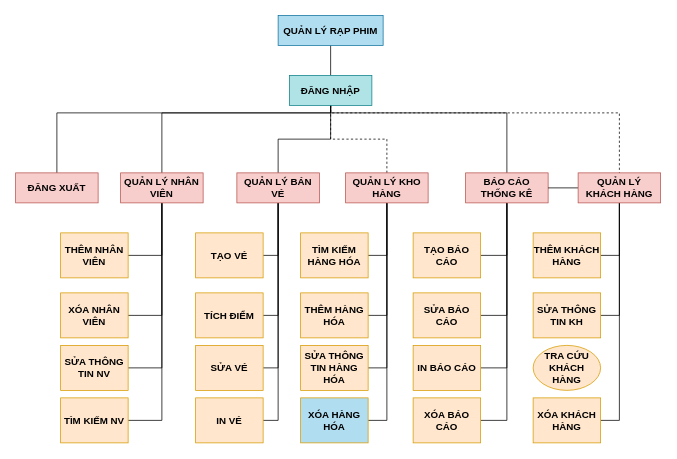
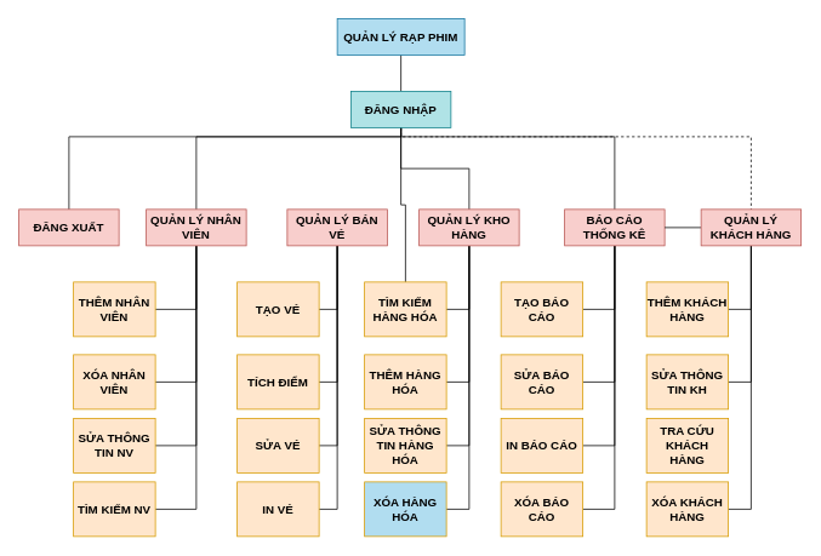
- <mxCell id="6" style="edgeStyle=orthogonalEdgeStyle;rounded=0;orthogonalLoop=1;jettySize=auto;html=1;endArrow=none;endFill=0;" edge="1" parent="1" source="10" target="21"><mxGeometry relative="1" as="geometry" /></mxCell>
+ <mxCell id="6" style="edgeStyle=orthogonalEdgeStyle;rounded=0;orthogonalLoop=1;jettySize=auto;html=1;endArrow=none;endFill=0;" edge="1" parent="1" source="10" target="40"><mxGeometry relative="1" as="geometry" /></mxCell>
- <mxCell id="7" style="edgeStyle=orthogonalEdgeStyle;rounded=0;orthogonalLoop=1;jettySize=auto;html=1;endArrow=none;endFill=0;dashed=1;" edge="1" parent="1" source="10" target="26"><mxGeometry relative="1" as="geometry" /></mxCell>
+ <mxCell id="7" style="edgeStyle=orthogonalEdgeStyle;rounded=0;orthogonalLoop=1;jettySize=auto;html=1;endArrow=none;endFill=0;" edge="1" parent="1" source="10" target="26"><mxGeometry relative="1" as="geometry" /></mxCell>
- <mxCell id="56" value="TRA CỨU KHÁCH HÀNG" style="ellipse;whiteSpace=wrap;html=1;fontStyle=1;fontSize=13;fillColor=#ffe6cc;strokeColor=#d79b00;" vertex="1" parent="1"><mxGeometry x="710" y="460" width="90" height="60" as="geometry" /></mxCell>
+ <mxCell id="56" value="TRA CỨU KHÁCH HÀNG" style="rounded=0;whiteSpace=wrap;html=1;fontStyle=1;fontSize=13;fillColor=#ffe6cc;strokeColor=#d79b00;" vertex="1" parent="1"><mxGeometry x="710" y="460" width="90" height="60" as="geometry" /></mxCell>
